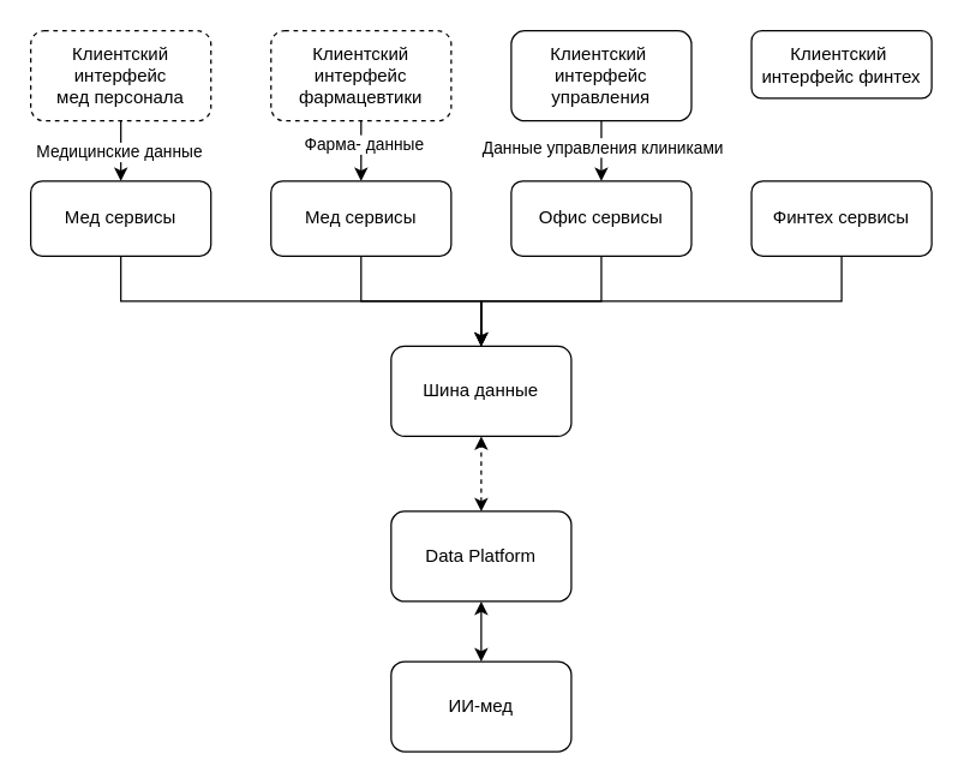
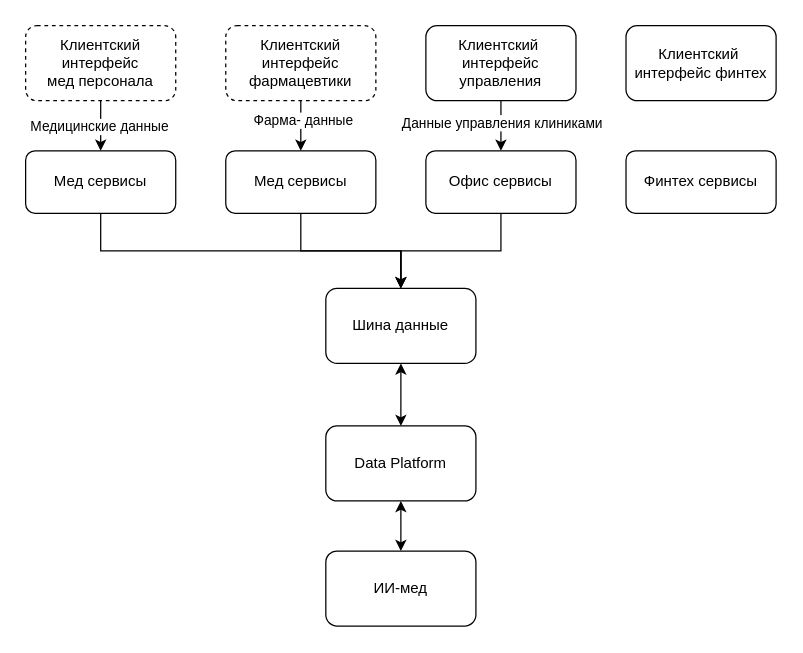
- <mxCell id="21" value="Клиентский&amp;nbsp;&lt;div&gt;интерфейс финтех&lt;/div&gt;" style="rounded=1;whiteSpace=wrap;html=1;" vertex="1" parent="1"><mxGeometry x="500" y="20" width="120" height="45" as="geometry" /></mxCell>
+ <mxCell id="21" value="Клиентский&amp;nbsp;&lt;div&gt;интерфейс финтех&lt;/div&gt;" style="rounded=1;whiteSpace=wrap;html=1;" vertex="1" parent="1"><mxGeometry x="500" y="20" width="120" height="60" as="geometry" /></mxCell>
- <mxCell id="23" style="edgeStyle=orthogonalEdgeStyle;rounded=0;orthogonalLoop=1;jettySize=auto;html=1;entryX=0.5;entryY=0;entryDx=0;entryDy=0;" edge="1" parent="1" source="24" target="9"><mxGeometry relative="1" as="geometry"><Array as="points"><mxPoint x="560" y="200" /><mxPoint x="320" y="200" /></Array></mxGeometry></mxCell>
- <mxCell id="10" value="" style="edgeStyle=orthogonalEdgeStyle;rounded=0;orthogonalLoop=1;jettySize=auto;html=1;startArrow=classic;startFill=1;dashed=1;" edge="1" parent="1" source="11" target="9"><mxGeometry relative="1" as="geometry" /></mxCell>
+ <mxCell id="10" value="" style="edgeStyle=orthogonalEdgeStyle;rounded=0;orthogonalLoop=1;jettySize=auto;html=1;startArrow=classic;startFill=1;" edge="1" parent="1" source="11" target="9"><mxGeometry relative="1" as="geometry" /></mxCell>
